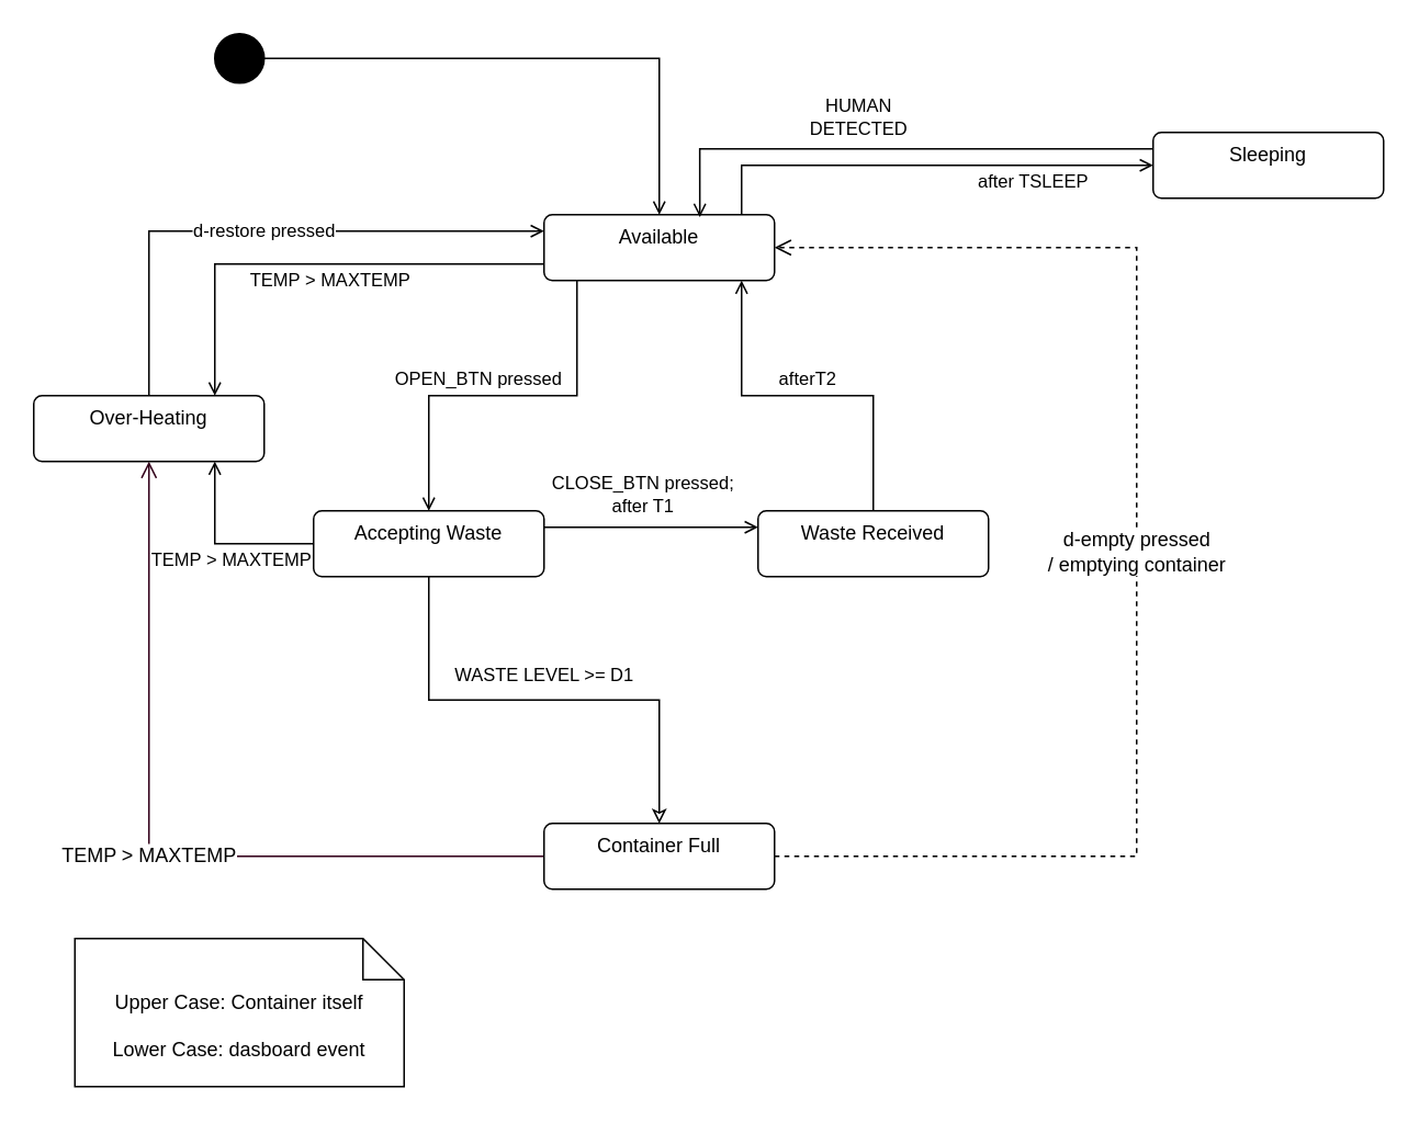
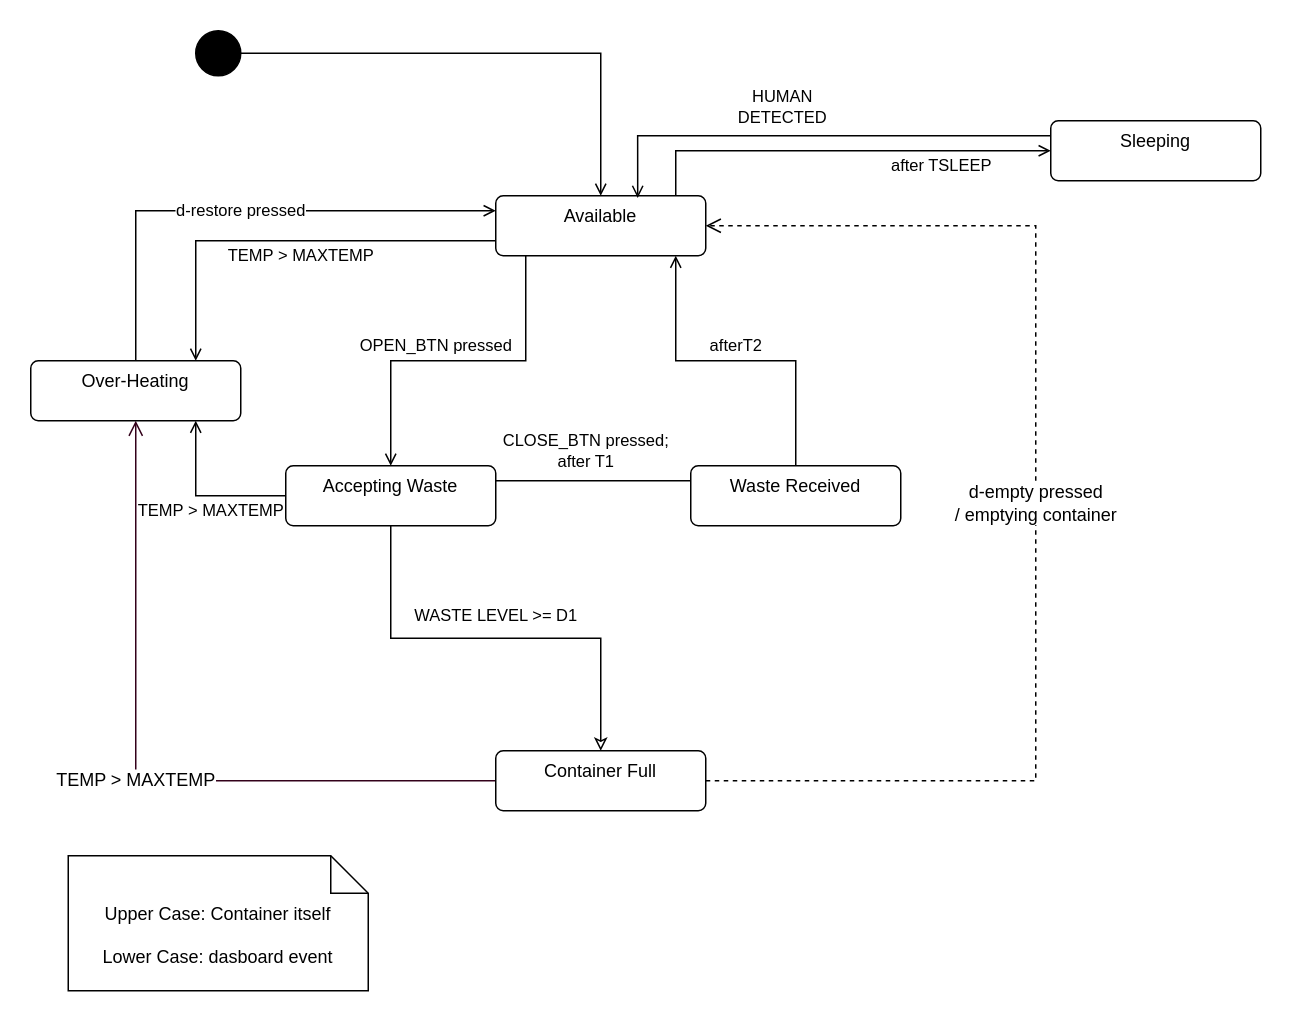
- <mxCell id="12" value="CLOSE_BTN pressed;&lt;br&gt;after T1" style="edgeStyle=orthogonalEdgeStyle;rounded=0;orthogonalLoop=1;jettySize=auto;html=1;endArrow=open;endFill=0;" edge="1" parent="1" source="15" target="23"><mxGeometry x="-0.077" y="20" relative="1" as="geometry"><Array as="points"><mxPoint x="400" y="320" /><mxPoint x="400" y="320" /></Array><mxPoint as="offset" /></mxGeometry></mxCell>
+ <mxCell id="12" value="CLOSE_BTN pressed;&lt;br&gt;after T1" style="edgeStyle=orthogonalEdgeStyle;rounded=0;orthogonalLoop=1;jettySize=auto;html=1;endArrow=none;endFill=0;" edge="1" parent="1" source="15" target="23"><mxGeometry x="-0.077" y="20" relative="1" as="geometry"><Array as="points"><mxPoint x="400" y="320" /><mxPoint x="400" y="320" /></Array><mxPoint as="offset" /></mxGeometry></mxCell>
